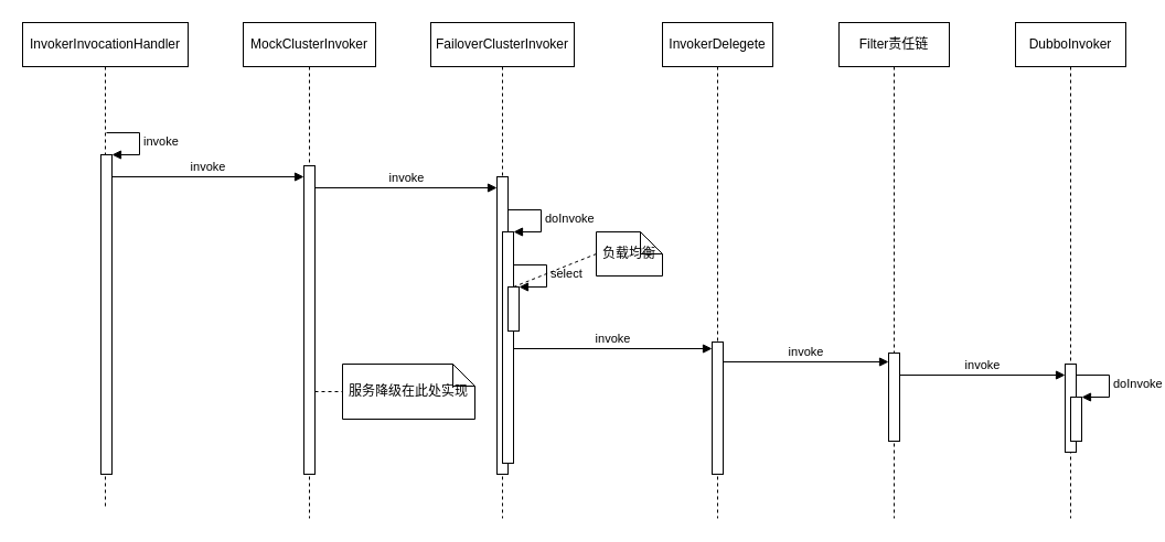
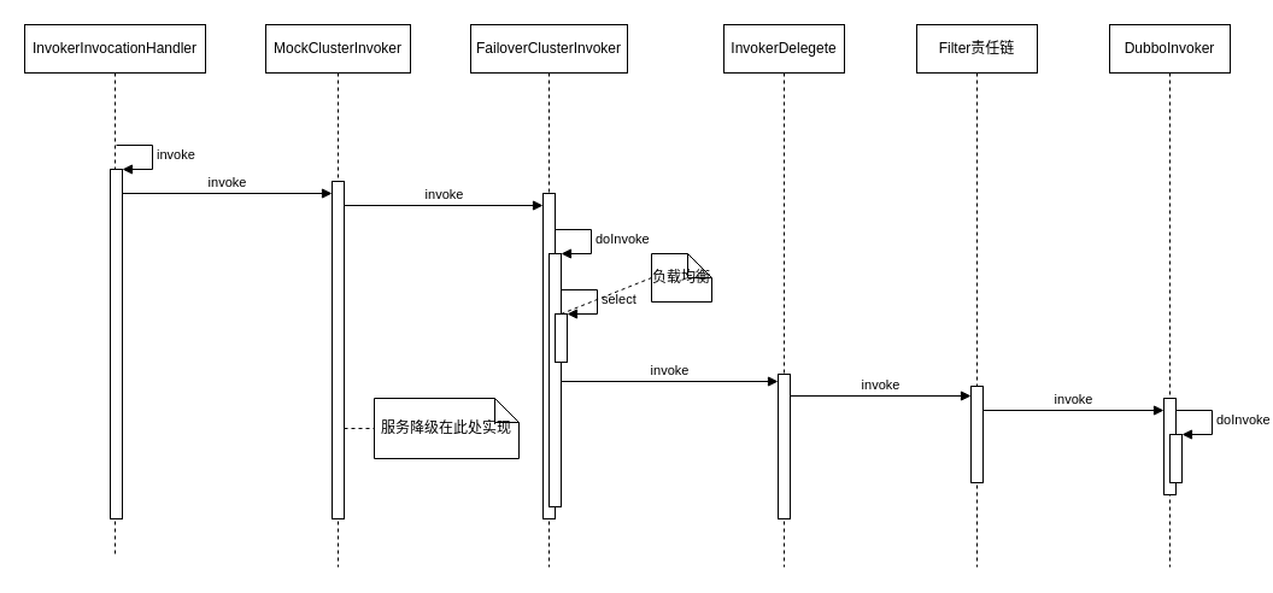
- <mxCell id="15" value="负载均衡" style="shape=note;size=20;whiteSpace=wrap;html=1;" vertex="1" parent="1"><mxGeometry x="540" y="210" width="60" height="40" as="geometry" /></mxCell>
+ <mxCell id="15" value="负载均衡" style="shape=note;size=20;whiteSpace=wrap;html=1;" vertex="1" parent="1"><mxGeometry x="540" y="210" width="50" height="40" as="geometry" /></mxCell>
